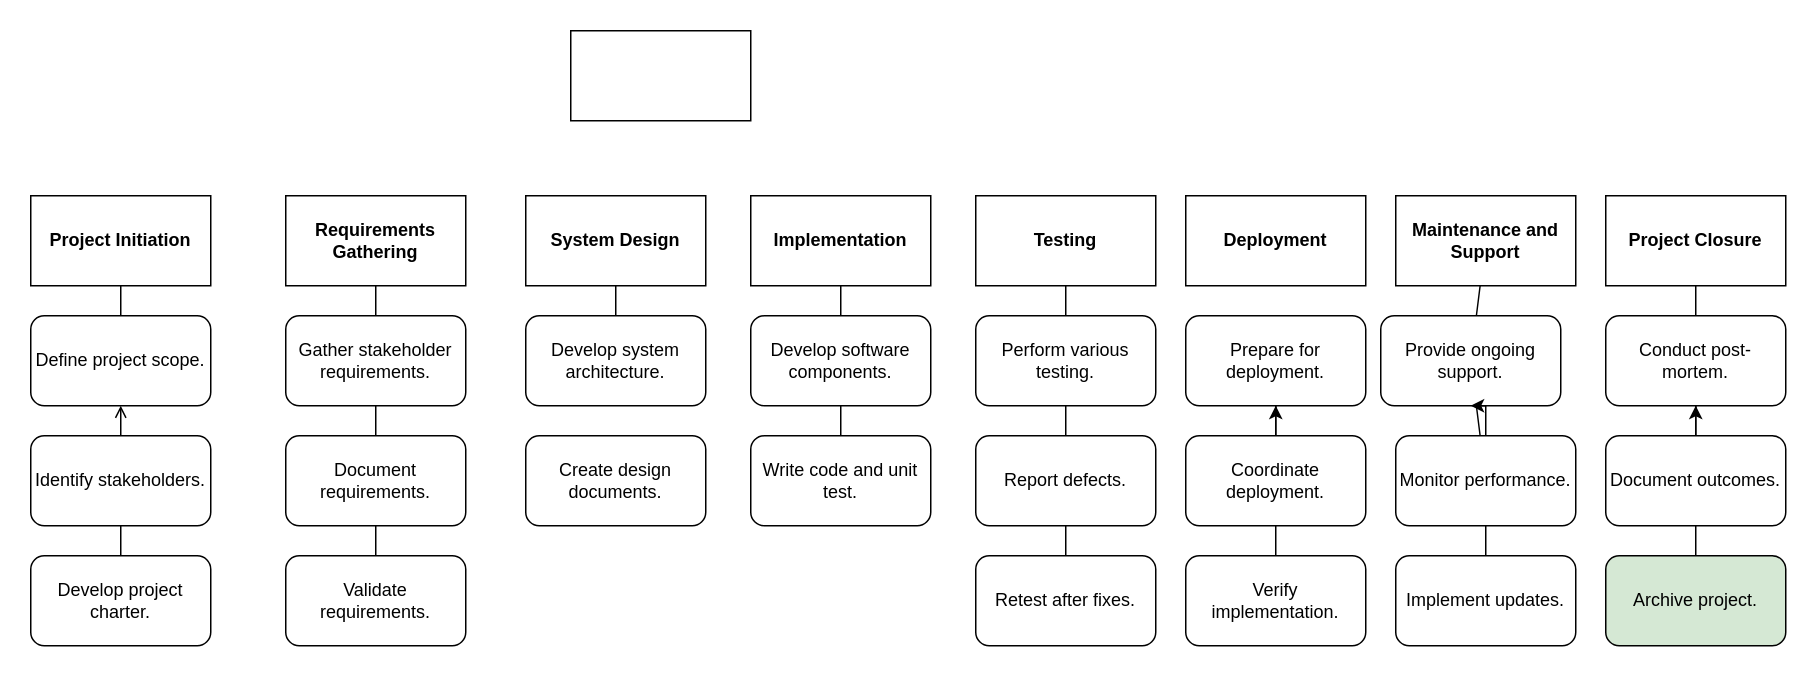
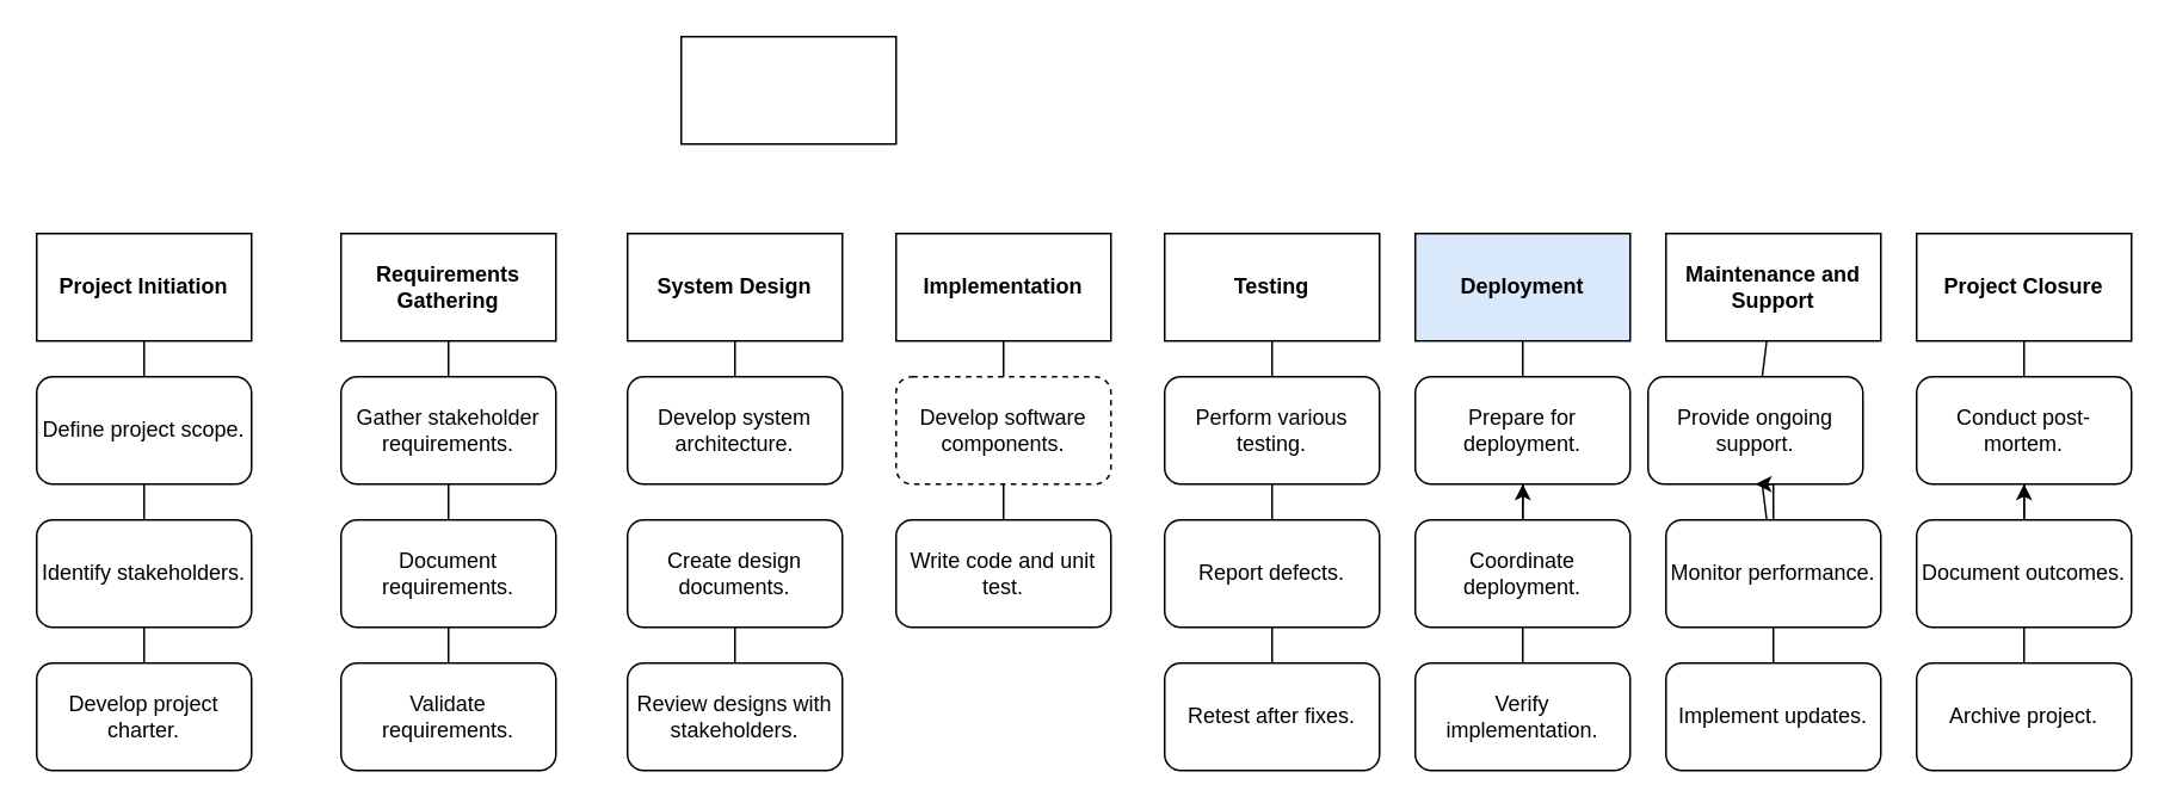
- <mxCell id="35" value="&lt;strong&gt;Deployment&lt;/strong&gt;" style="rounded=0;whiteSpace=wrap;html=1;" vertex="1" parent="1"><mxGeometry x="790" y="130" width="120" height="60" as="geometry" /></mxCell>
+ <mxCell id="35" value="&lt;strong&gt;Deployment&lt;/strong&gt;" style="rounded=0;whiteSpace=wrap;html=1;fillColor=#dae8fc;" vertex="1" parent="1"><mxGeometry x="790" y="130" width="120" height="60" as="geometry" /></mxCell>
+ <mxCell id="42" value="" style="endArrow=none;html=1;rounded=0;" edge="1" parent="1" source="36" target="35"><mxGeometry width="50" height="50" relative="1" as="geometry"><mxPoint x="860" y="300" as="sourcePoint" /><mxPoint x="860" y="280" as="targetPoint" /></mxGeometry></mxCell>
- <mxCell id="24" value="Develop software components." style="rounded=1;whiteSpace=wrap;html=1;" vertex="1" parent="1"><mxGeometry x="500" y="210" width="120" height="60" as="geometry" /></mxCell>
+ <mxCell id="24" value="Develop software components." style="rounded=1;whiteSpace=wrap;html=1;dashed=1;" vertex="1" parent="1"><mxGeometry x="500" y="210" width="120" height="60" as="geometry" /></mxCell>
- <mxCell id="9" value="" style="endArrow=open;html=1;rounded=0;" edge="1" parent="1" source="5" target="4"><mxGeometry width="50" height="50" relative="1" as="geometry"><mxPoint x="90" y="220" as="sourcePoint" /><mxPoint x="90" y="200" as="targetPoint" /></mxGeometry></mxCell>
+ <mxCell id="9" value="" style="endArrow=none;html=1;rounded=0;" edge="1" parent="1" source="5" target="4"><mxGeometry width="50" height="50" relative="1" as="geometry"><mxPoint x="90" y="220" as="sourcePoint" /><mxPoint x="90" y="200" as="targetPoint" /></mxGeometry></mxCell>
+ <mxCell id="21" value="" style="endArrow=none;html=1;rounded=0;" edge="1" parent="1" source="20" target="19"><mxGeometry width="50" height="50" relative="1" as="geometry"><mxPoint x="430" y="230" as="sourcePoint" /><mxPoint x="430" y="210" as="targetPoint" /></mxGeometry></mxCell>
+ <mxCell id="20" value="Review designs with stakeholders." style="rounded=1;whiteSpace=wrap;html=1;" vertex="1" parent="1"><mxGeometry x="350" y="370" width="120" height="60" as="geometry" /></mxCell>
- <mxCell id="55" value="Archive project." style="rounded=1;whiteSpace=wrap;html=1;fillColor=#d5e8d4;" vertex="1" parent="1"><mxGeometry x="1070" y="370" width="120" height="60" as="geometry" /></mxCell>
+ <mxCell id="55" value="Archive project." style="rounded=1;whiteSpace=wrap;html=1;" vertex="1" parent="1"><mxGeometry x="1070" y="370" width="120" height="60" as="geometry" /></mxCell>
